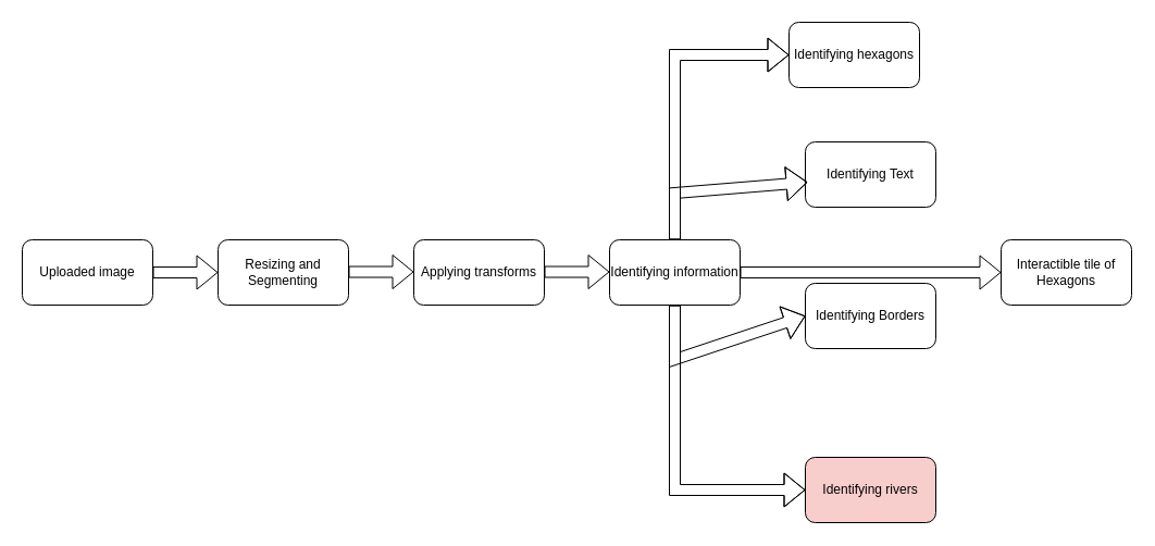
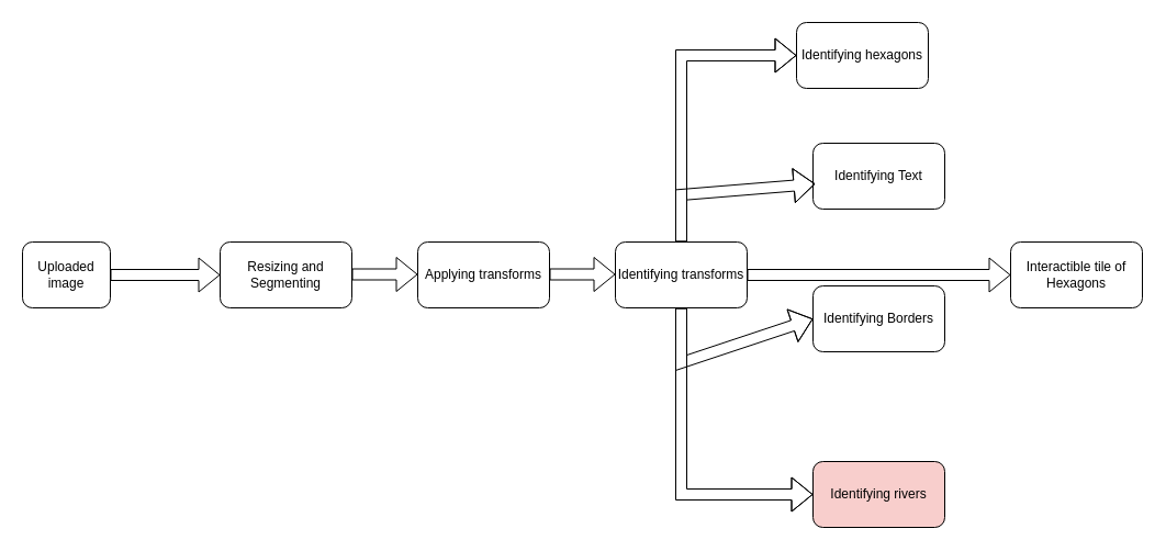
- <mxCell id="2" value="Uploaded image" style="rounded=1;whiteSpace=wrap;html=1;" vertex="1" parent="1"><mxGeometry x="20" y="220" width="120" height="60" as="geometry" /></mxCell>
+ <mxCell id="2" value="Uploaded image" style="rounded=1;whiteSpace=wrap;html=1;" vertex="1" parent="1"><mxGeometry x="20" y="220" width="80" height="60" as="geometry" /></mxCell>
- <mxCell id="8" value="Identifying information" style="rounded=1;whiteSpace=wrap;html=1;" vertex="1" parent="1"><mxGeometry x="560" y="220" width="120" height="60" as="geometry" /></mxCell>
+ <mxCell id="8" value="Identifying transforms" style="rounded=1;whiteSpace=wrap;html=1;" vertex="1" parent="1"><mxGeometry x="560" y="220" width="120" height="60" as="geometry" /></mxCell>
